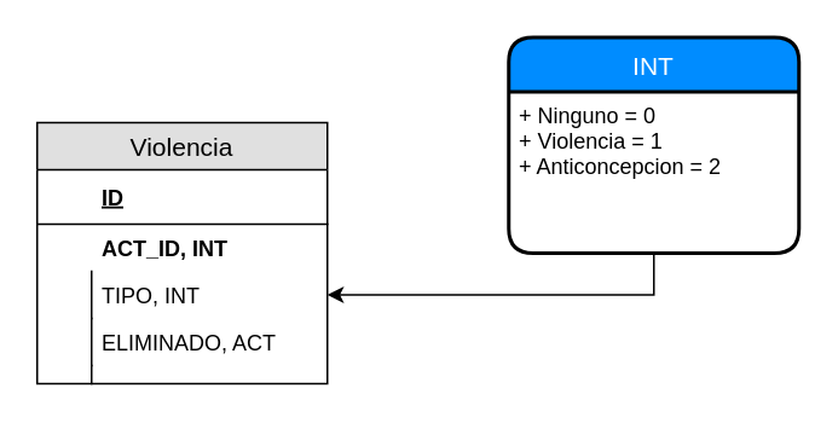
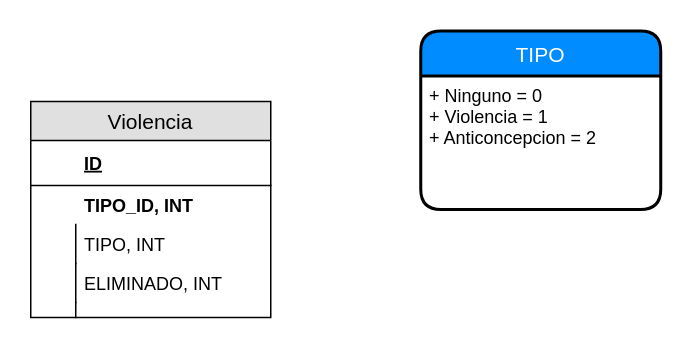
- <mxCell id="11" value="INT" style="swimlane;childLayout=stackLayout;horizontal=1;startSize=30;horizontalStack=0;fillColor=#008cff;fontColor=#FFFFFF;rounded=1;fontSize=14;fontStyle=0;strokeWidth=2;resizeParent=0;resizeLast=1;shadow=0;dashed=0;align=center;" vertex="1" parent="1"><mxGeometry x="280" y="20" width="160" height="119" as="geometry" /></mxCell>
+ <mxCell id="11" value="TIPO" style="swimlane;childLayout=stackLayout;horizontal=1;startSize=30;horizontalStack=0;fillColor=#008cff;fontColor=#FFFFFF;rounded=1;fontSize=14;fontStyle=0;strokeWidth=2;resizeParent=0;resizeLast=1;shadow=0;dashed=0;align=center;" vertex="1" parent="1"><mxGeometry x="280" y="20" width="160" height="119" as="geometry" /></mxCell>
- <mxCell id="4" value="ACT_ID, INT" style="shape=partialRectangle;top=0;left=0;right=0;bottom=0;align=left;verticalAlign=top;fillColor=none;spacingLeft=34;spacingRight=4;overflow=hidden;rotatable=0;points=[[0,0.5],[1,0.5]];portConstraint=eastwest;dropTarget=0;fontSize=12;fontStyle=1" vertex="1" parent="2"><mxGeometry y="56" width="160" height="26" as="geometry" /></mxCell>
+ <mxCell id="4" value="TIPO_ID, INT" style="shape=partialRectangle;top=0;left=0;right=0;bottom=0;align=left;verticalAlign=top;fillColor=none;spacingLeft=34;spacingRight=4;overflow=hidden;rotatable=0;points=[[0,0.5],[1,0.5]];portConstraint=eastwest;dropTarget=0;fontSize=12;fontStyle=1" vertex="1" parent="2"><mxGeometry y="56" width="160" height="26" as="geometry" /></mxCell>
- <mxCell id="13" style="edgeStyle=orthogonalEdgeStyle;rounded=0;orthogonalLoop=1;jettySize=auto;html=1;" edge="1" parent="1" source="12" target="5"><mxGeometry relative="1" as="geometry" /></mxCell>
- <mxCell id="7" value="ELIMINADO, ACT" style="shape=partialRectangle;top=0;left=0;right=0;bottom=0;align=left;verticalAlign=top;fillColor=none;spacingLeft=34;spacingRight=4;overflow=hidden;rotatable=0;points=[[0,0.5],[1,0.5]];portConstraint=eastwest;dropTarget=0;fontSize=12;" vertex="1" parent="2"><mxGeometry y="108" width="160" height="26" as="geometry" /></mxCell>
+ <mxCell id="7" value="ELIMINADO, INT" style="shape=partialRectangle;top=0;left=0;right=0;bottom=0;align=left;verticalAlign=top;fillColor=none;spacingLeft=34;spacingRight=4;overflow=hidden;rotatable=0;points=[[0,0.5],[1,0.5]];portConstraint=eastwest;dropTarget=0;fontSize=12;" vertex="1" parent="2"><mxGeometry y="108" width="160" height="26" as="geometry" /></mxCell>
